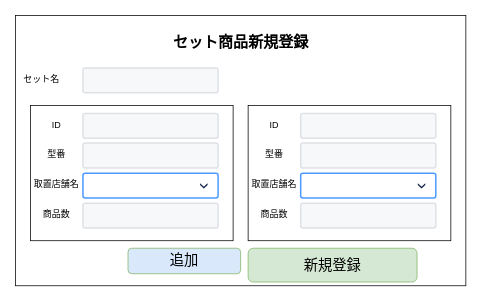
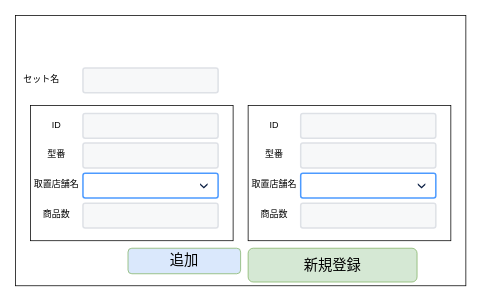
- <mxCell id="4" value="セット商品新規登録" style="text;html=1;strokeColor=none;fillColor=none;align=center;verticalAlign=middle;whiteSpace=wrap;rounded=0;fontColor=default;fontStyle=1;fontSize=20;" parent="1" vertex="1"><mxGeometry x="207.5" y="30" width="225" height="50" as="geometry" /></mxCell>
